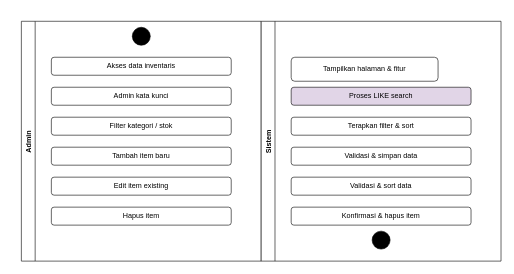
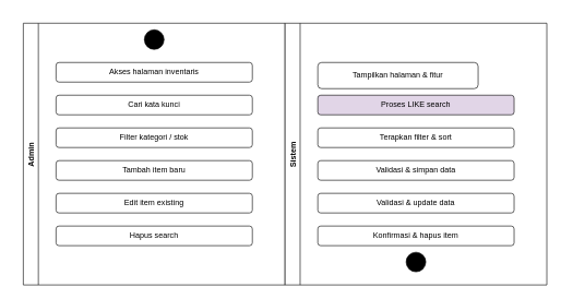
- <mxCell id="5" value="Akses data inventaris" style="rounded=1;whiteSpace=wrap;" vertex="1" parent="2"><mxGeometry x="50" y="60" width="300" height="30" as="geometry" /></mxCell>
+ <mxCell id="5" value="Akses halaman inventaris" style="rounded=1;whiteSpace=wrap;" vertex="1" parent="2"><mxGeometry x="50" y="60" width="300" height="30" as="geometry" /></mxCell>
- <mxCell id="6" value="Admin kata kunci" style="rounded=1;whiteSpace=wrap;" vertex="1" parent="2"><mxGeometry x="50" y="110" width="300" height="30" as="geometry" /></mxCell>
+ <mxCell id="6" value="Cari kata kunci" style="rounded=1;whiteSpace=wrap;" vertex="1" parent="2"><mxGeometry x="50" y="110" width="300" height="30" as="geometry" /></mxCell>
- <mxCell id="15" value="Validasi &amp; sort data" style="rounded=1;whiteSpace=wrap;" vertex="1" parent="3"><mxGeometry x="50" y="260" width="300" height="30" as="geometry" /></mxCell>
+ <mxCell id="15" value="Validasi &amp; update data" style="rounded=1;whiteSpace=wrap;" vertex="1" parent="3"><mxGeometry x="50" y="260" width="300" height="30" as="geometry" /></mxCell>
- <mxCell id="10" value="Hapus item" style="rounded=1;whiteSpace=wrap;" vertex="1" parent="2"><mxGeometry x="50" y="310" width="300" height="30" as="geometry" /></mxCell>
+ <mxCell id="10" value="Hapus search" style="rounded=1;whiteSpace=wrap;" vertex="1" parent="2"><mxGeometry x="50" y="310" width="300" height="30" as="geometry" /></mxCell>
